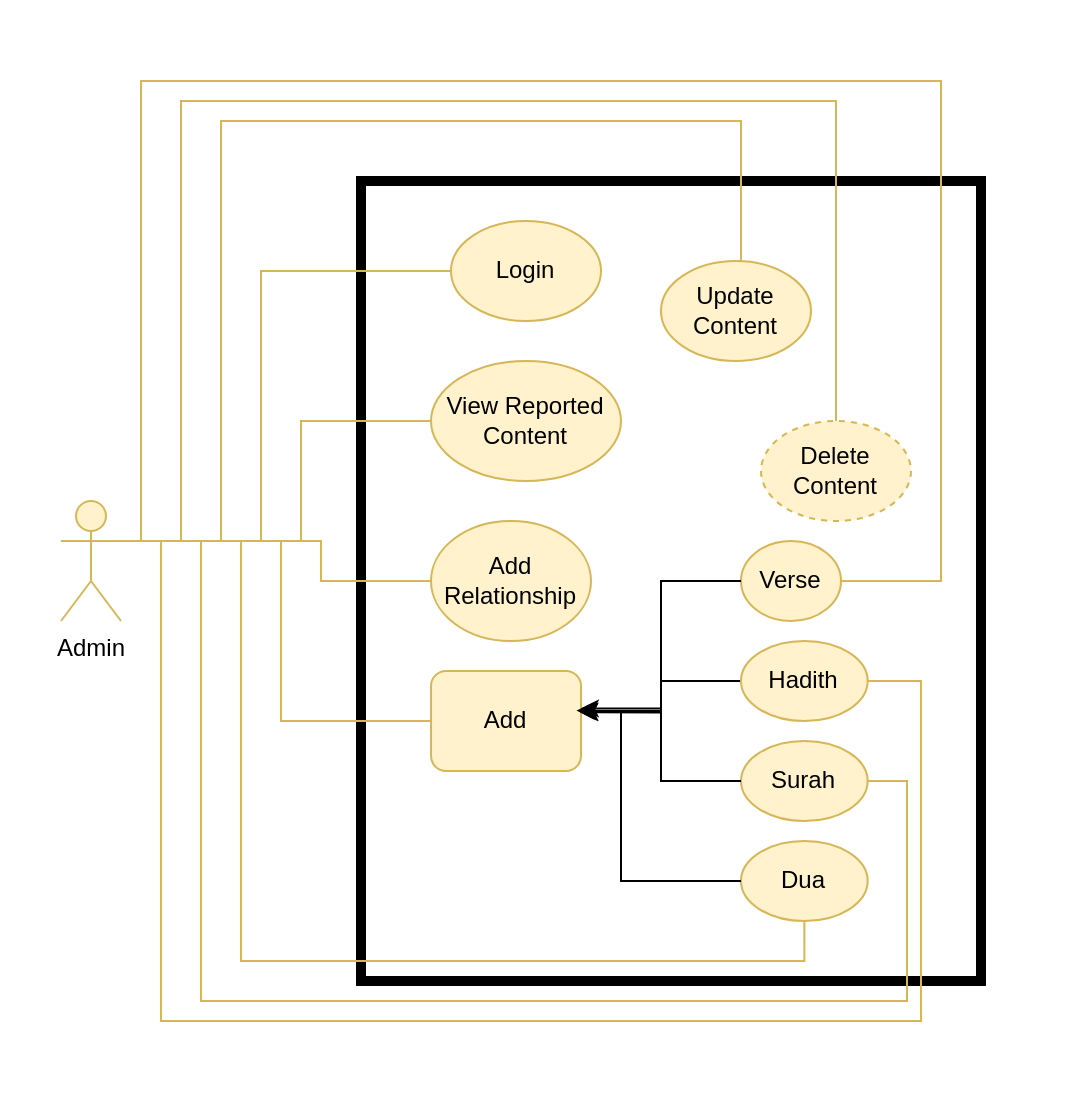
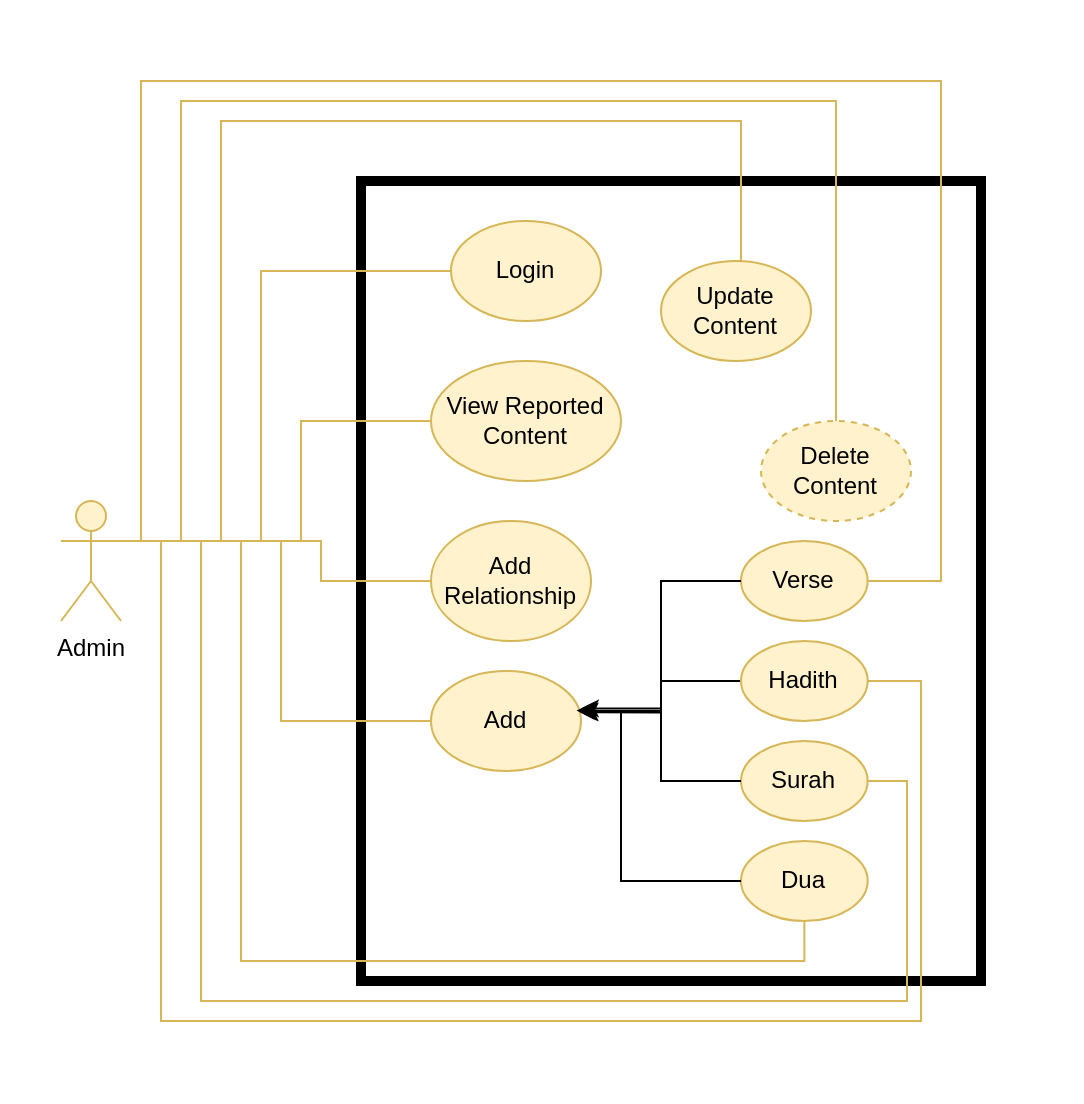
- <mxCell id="6" value="Verse" style="ellipse;whiteSpace=wrap;html=1;fillColor=#fff2cc;strokeColor=#d6b656;" vertex="1" parent="1"><mxGeometry x="370" y="270" width="50" height="40" as="geometry" /></mxCell>
+ <mxCell id="6" value="Verse" style="ellipse;whiteSpace=wrap;html=1;fillColor=#fff2cc;strokeColor=#d6b656;" vertex="1" parent="1"><mxGeometry x="370" y="270" width="63.33" height="40" as="geometry" /></mxCell>
- <mxCell id="7" value="Add" style="whiteSpace=wrap;html=1;fillColor=#fff2cc;strokeColor=#d6b656;rounded=1;" vertex="1" parent="1"><mxGeometry x="215" y="335" width="75" height="50" as="geometry" /></mxCell>
+ <mxCell id="7" value="Add" style="ellipse;whiteSpace=wrap;html=1;fillColor=#fff2cc;strokeColor=#d6b656;" vertex="1" parent="1"><mxGeometry x="215" y="335" width="75" height="50" as="geometry" /></mxCell>
